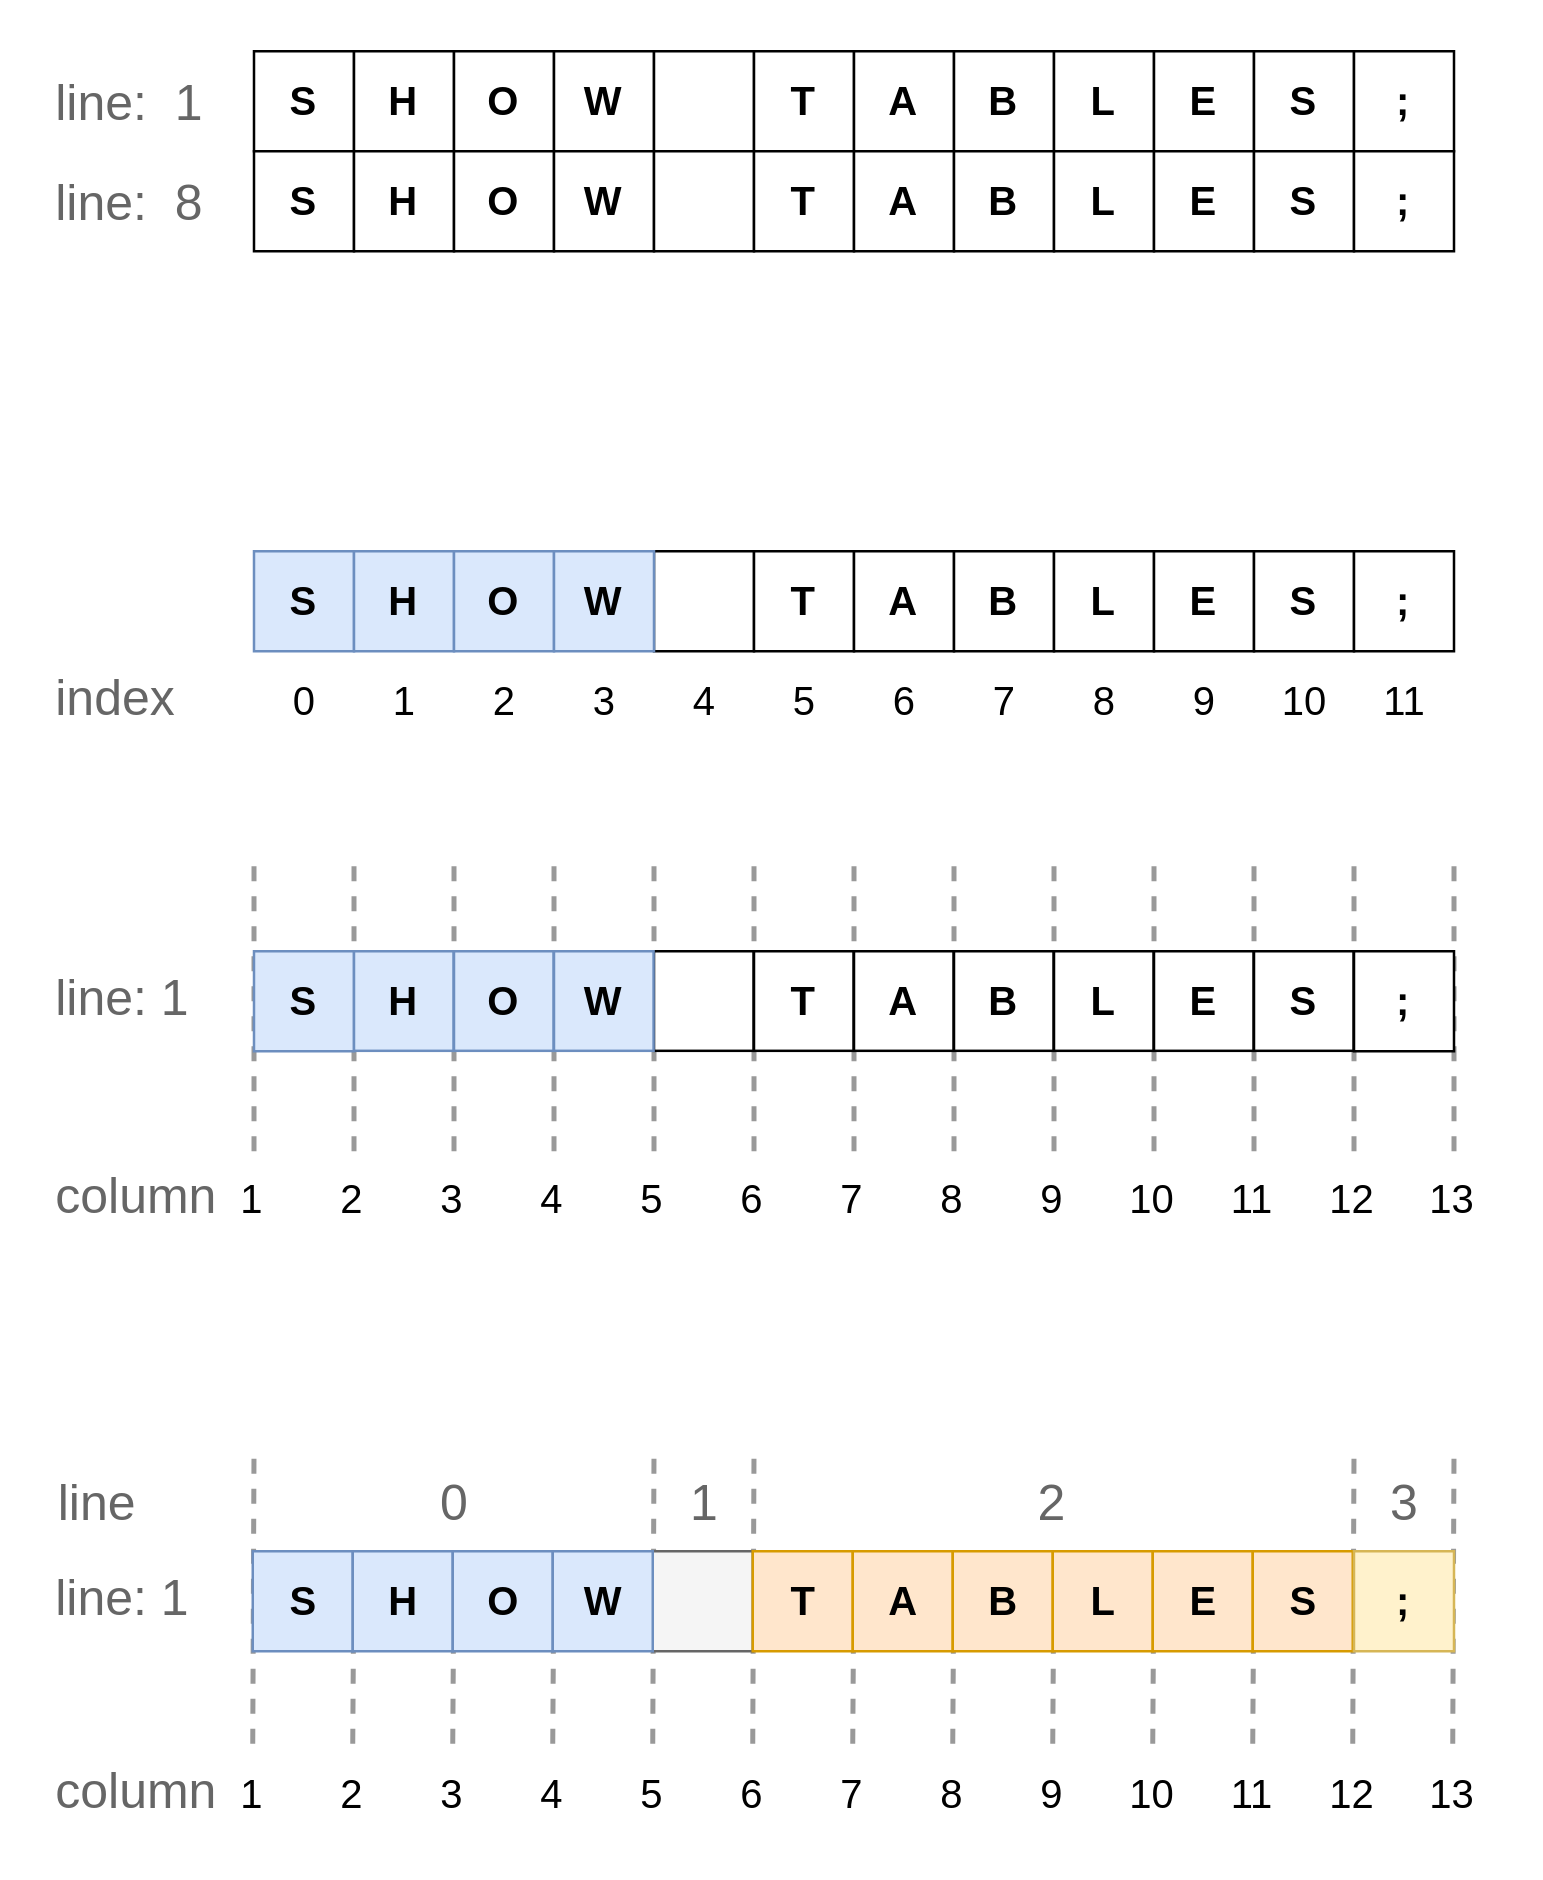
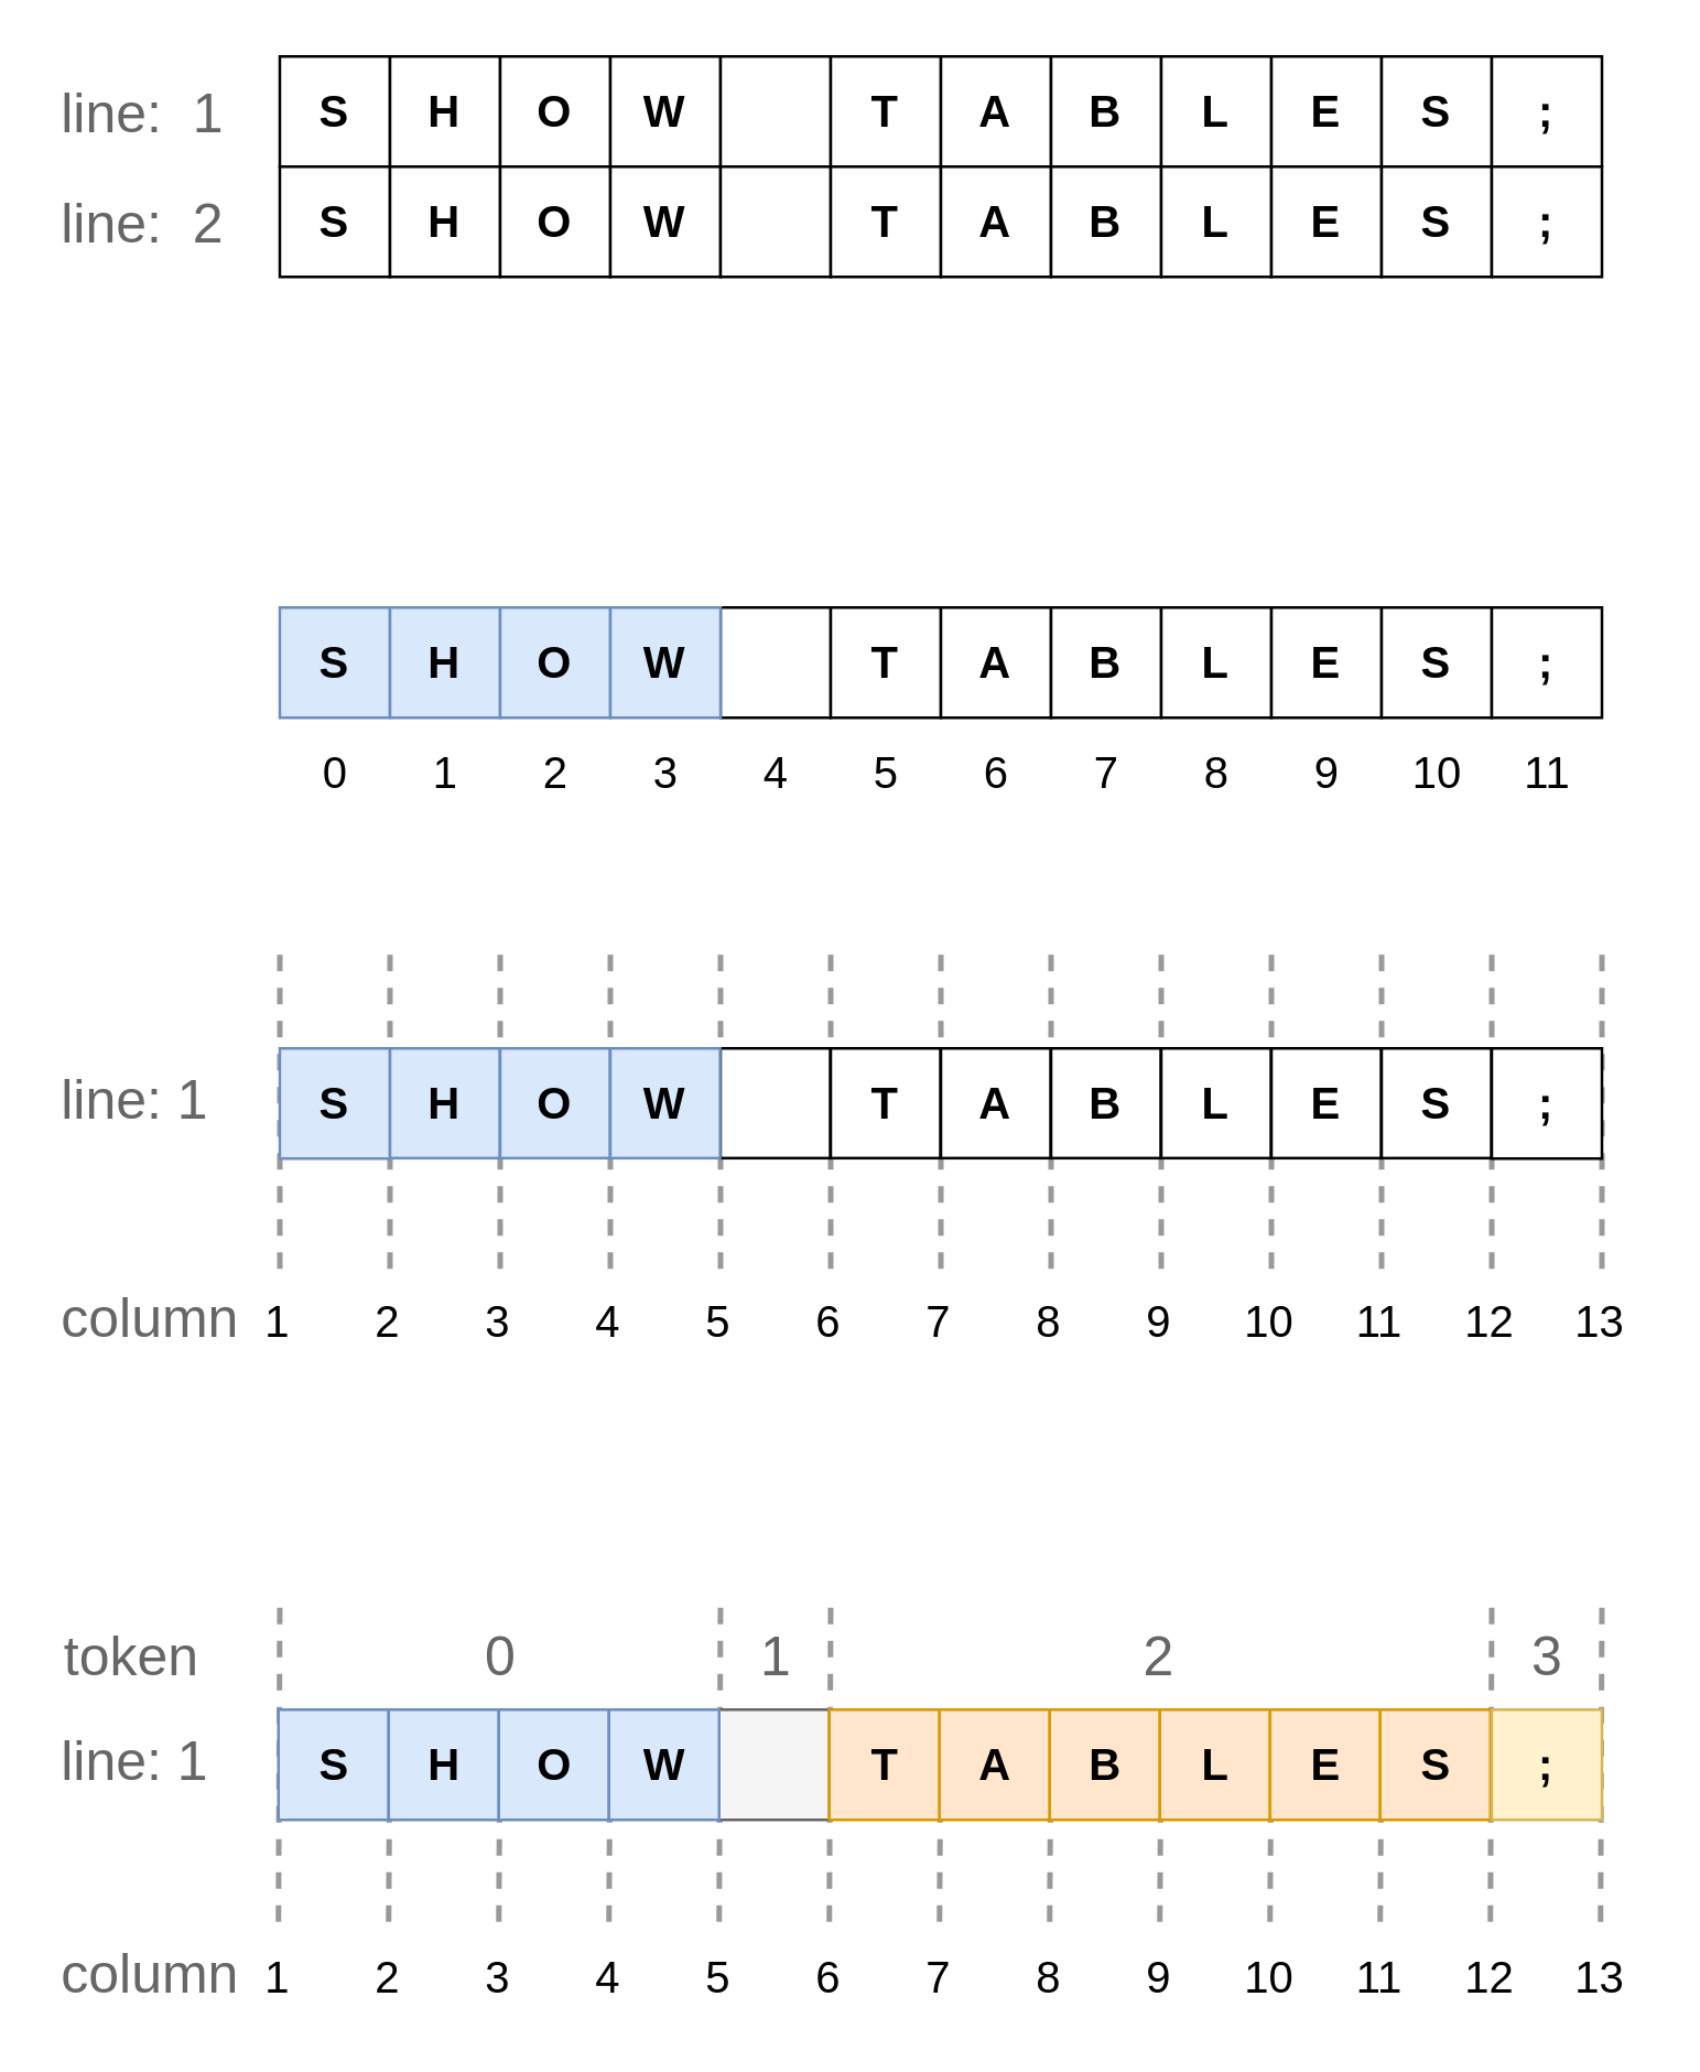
- <mxCell id="28" value="&lt;font style=&quot;font-size: 20px&quot; color=&quot;#666666&quot;&gt;line:&amp;nbsp; 8&lt;/font&gt;" style="text;html=1;align=left;verticalAlign=middle;resizable=0;points=[];autosize=1;strokeColor=none;fillColor=none;fontSize=16;container=0;" parent="2" vertex="1"><mxGeometry y="45" width="70" height="30" as="geometry" /></mxCell>
+ <mxCell id="28" value="&lt;font style=&quot;font-size: 20px&quot; color=&quot;#666666&quot;&gt;line:&amp;nbsp; 2&lt;/font&gt;" style="text;html=1;align=left;verticalAlign=middle;resizable=0;points=[];autosize=1;strokeColor=none;fillColor=none;fontSize=16;container=0;" parent="2" vertex="1"><mxGeometry y="45" width="70" height="30" as="geometry" /></mxCell>
- <mxCell id="41" value="&lt;font style=&quot;font-size: 20px ; line-height: 0.4&quot; color=&quot;#666666&quot;&gt;index&lt;/font&gt;" style="text;html=1;align=left;verticalAlign=middle;resizable=0;points=[];autosize=1;strokeColor=none;fillColor=none;fontSize=16;" parent="29" vertex="1"><mxGeometry y="50" width="60" height="20" as="geometry" /></mxCell>
- <mxCell id="100" value="line" style="text;html=1;align=left;verticalAlign=middle;resizable=0;points=[];autosize=1;strokeColor=none;fillColor=none;fontSize=20;fontColor=#666666;container=0;" parent="98" vertex="1"><mxGeometry x="1" y="5" width="60" height="30" as="geometry" /></mxCell>
+ <mxCell id="100" value="token" style="text;html=1;align=left;verticalAlign=middle;resizable=0;points=[];autosize=1;strokeColor=none;fillColor=none;fontSize=20;fontColor=#666666;container=0;" parent="98" vertex="1"><mxGeometry x="1" y="5" width="60" height="30" as="geometry" /></mxCell>
